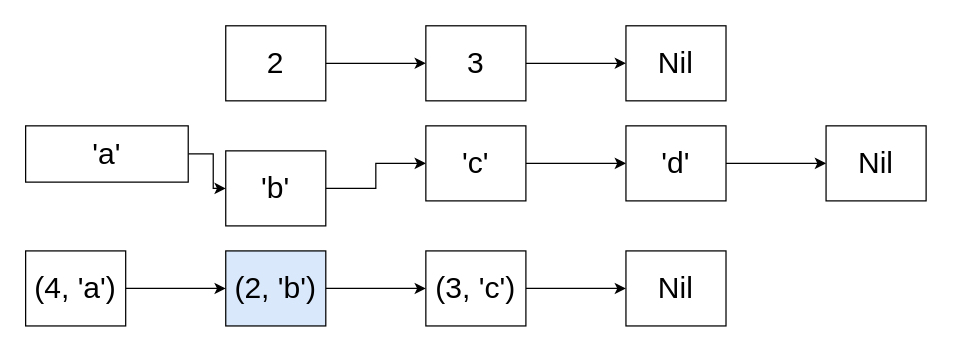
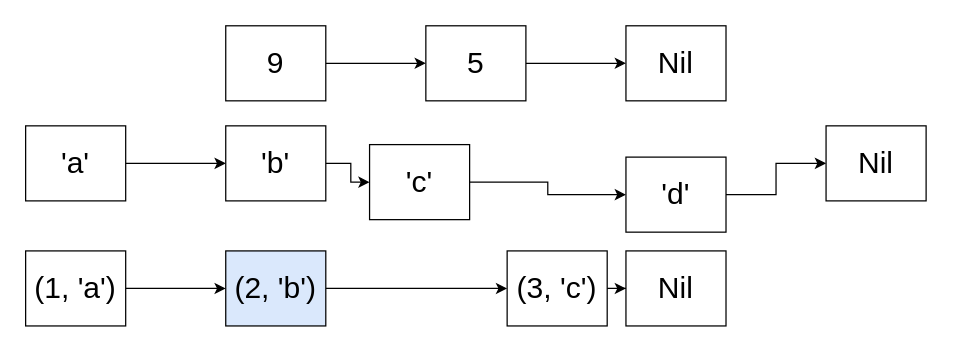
- <mxCell id="3" value="&lt;span style=&quot;font-size: 24px;&quot;&gt;2&lt;/span&gt;" style="rounded=0;whiteSpace=wrap;html=1;fontSize=24;" vertex="1" parent="1"><mxGeometry x="180" width="80" height="60" as="geometry" y="20" /></mxCell>
+ <mxCell id="3" value="&lt;span style=&quot;font-size: 24px;&quot;&gt;9&lt;/span&gt;" style="rounded=0;whiteSpace=wrap;html=1;fontSize=24;" vertex="1" parent="1"><mxGeometry x="180" width="80" height="60" as="geometry" y="20" /></mxCell>
- <mxCell id="5" value="&lt;span style=&quot;font-size: 24px;&quot;&gt;3&lt;/span&gt;" style="rounded=0;whiteSpace=wrap;html=1;fontSize=24;" vertex="1" parent="1"><mxGeometry x="340" width="80" height="60" as="geometry" y="20" /></mxCell>
+ <mxCell id="5" value="&lt;span style=&quot;font-size: 24px;&quot;&gt;5&lt;/span&gt;" style="rounded=0;whiteSpace=wrap;html=1;fontSize=24;" vertex="1" parent="1"><mxGeometry x="340" width="80" height="60" as="geometry" y="20" /></mxCell>
- <mxCell id="7" value="&lt;span style=&quot;font-size: 24px;&quot;&gt;'a'&lt;/span&gt;" style="rounded=0;whiteSpace=wrap;html=1;fontSize=24;" vertex="1" parent="1"><mxGeometry x="20" y="100" width="130" height="45" as="geometry" /></mxCell>
+ <mxCell id="7" value="&lt;span style=&quot;font-size: 24px;&quot;&gt;'a'&lt;/span&gt;" style="rounded=0;whiteSpace=wrap;html=1;fontSize=24;" vertex="1" parent="1"><mxGeometry y="100" width="80" height="60" as="geometry" x="20" /></mxCell>
- <mxCell id="11" value="&lt;span style=&quot;font-size: 24px;&quot;&gt;'c'&lt;/span&gt;" style="rounded=0;whiteSpace=wrap;html=1;fontSize=24;" vertex="1" parent="1"><mxGeometry x="340" y="100" width="80" height="60" as="geometry" /></mxCell>
+ <mxCell id="11" value="&lt;span style=&quot;font-size: 24px;&quot;&gt;'c'&lt;/span&gt;" style="rounded=0;whiteSpace=wrap;html=1;fontSize=24;" vertex="1" parent="1"><mxGeometry x="295" y="115" width="80" height="60" as="geometry" /></mxCell>
- <mxCell id="13" value="&lt;span style=&quot;font-size: 24px;&quot;&gt;'d'&lt;/span&gt;" style="rounded=0;whiteSpace=wrap;html=1;fontSize=24;" vertex="1" parent="1"><mxGeometry x="500" y="100" width="80" height="60" as="geometry" /></mxCell>
+ <mxCell id="13" value="&lt;span style=&quot;font-size: 24px;&quot;&gt;'d'&lt;/span&gt;" style="rounded=0;whiteSpace=wrap;html=1;fontSize=24;" vertex="1" parent="1"><mxGeometry x="500" y="125" width="80" height="60" as="geometry" /></mxCell>
- <mxCell id="9" value="&lt;span style=&quot;font-size: 24px;&quot;&gt;'b'&lt;/span&gt;" style="rounded=0;whiteSpace=wrap;html=1;fontSize=24;" vertex="1" parent="1"><mxGeometry x="180" y="120" width="80" height="60" as="geometry" /></mxCell>
+ <mxCell id="9" value="&lt;span style=&quot;font-size: 24px;&quot;&gt;'b'&lt;/span&gt;" style="rounded=0;whiteSpace=wrap;html=1;fontSize=24;" vertex="1" parent="1"><mxGeometry x="180" y="100" width="80" height="60" as="geometry" /></mxCell>
- <mxCell id="15" value="&lt;span style=&quot;font-size: 24px;&quot;&gt;(4, 'a')&lt;/span&gt;" style="rounded=0;whiteSpace=wrap;html=1;fontSize=24;" vertex="1" parent="1"><mxGeometry y="200" width="80" height="60" as="geometry" x="20" /></mxCell>
+ <mxCell id="15" value="&lt;span style=&quot;font-size: 24px;&quot;&gt;(1, 'a')&lt;/span&gt;" style="rounded=0;whiteSpace=wrap;html=1;fontSize=24;" vertex="1" parent="1"><mxGeometry y="200" width="80" height="60" as="geometry" x="20" /></mxCell>
- <mxCell id="19" value="&lt;span style=&quot;font-size: 24px;&quot;&gt;(3, 'c')&lt;/span&gt;" style="rounded=0;whiteSpace=wrap;html=1;fontSize=24;" vertex="1" parent="1"><mxGeometry x="340" y="200" width="80" height="60" as="geometry" /></mxCell>
+ <mxCell id="19" value="&lt;span style=&quot;font-size: 24px;&quot;&gt;(3, 'c')&lt;/span&gt;" style="rounded=0;whiteSpace=wrap;html=1;fontSize=24;" vertex="1" parent="1"><mxGeometry x="405" y="200" width="80" height="60" as="geometry" /></mxCell>
